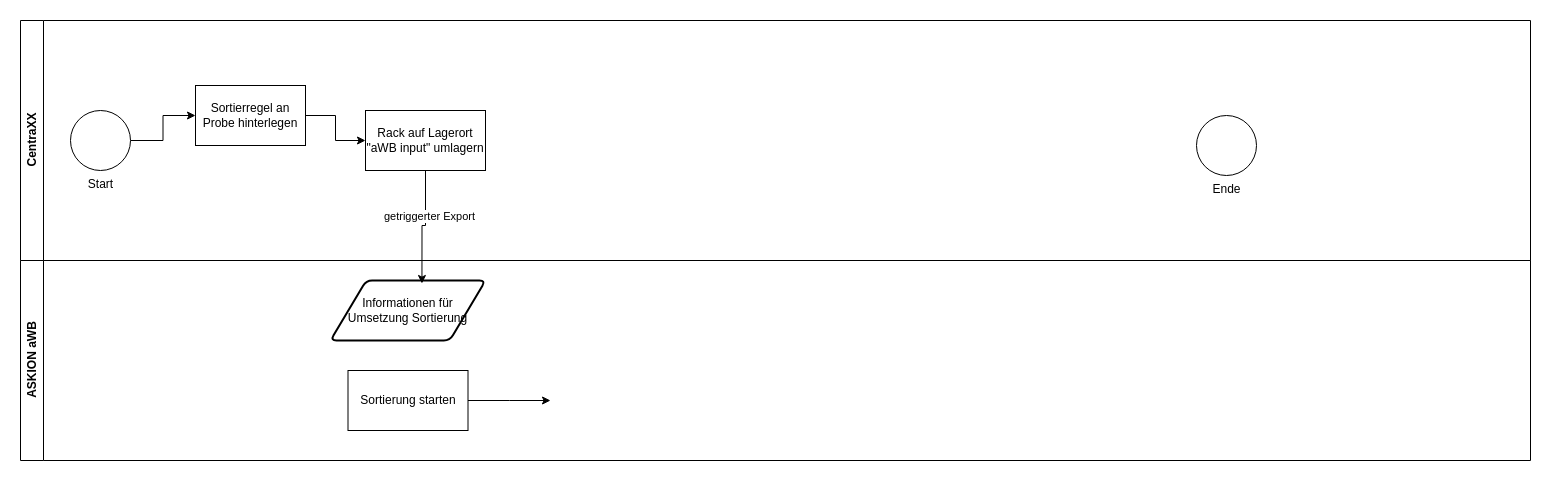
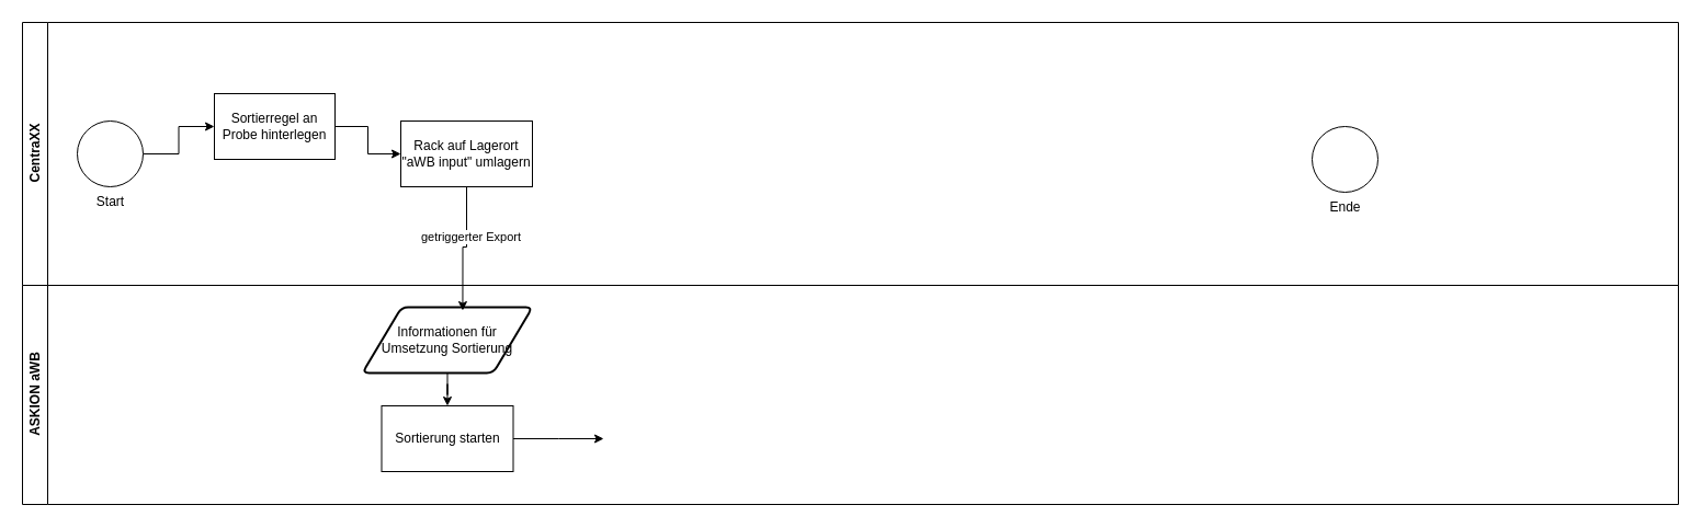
+ <mxCell id="11" style="edgeStyle=orthogonalEdgeStyle;rounded=0;orthogonalLoop=1;jettySize=auto;html=1;" edge="1" parent="7" source="10" target="9"><mxGeometry relative="1" as="geometry" /></mxCell>
